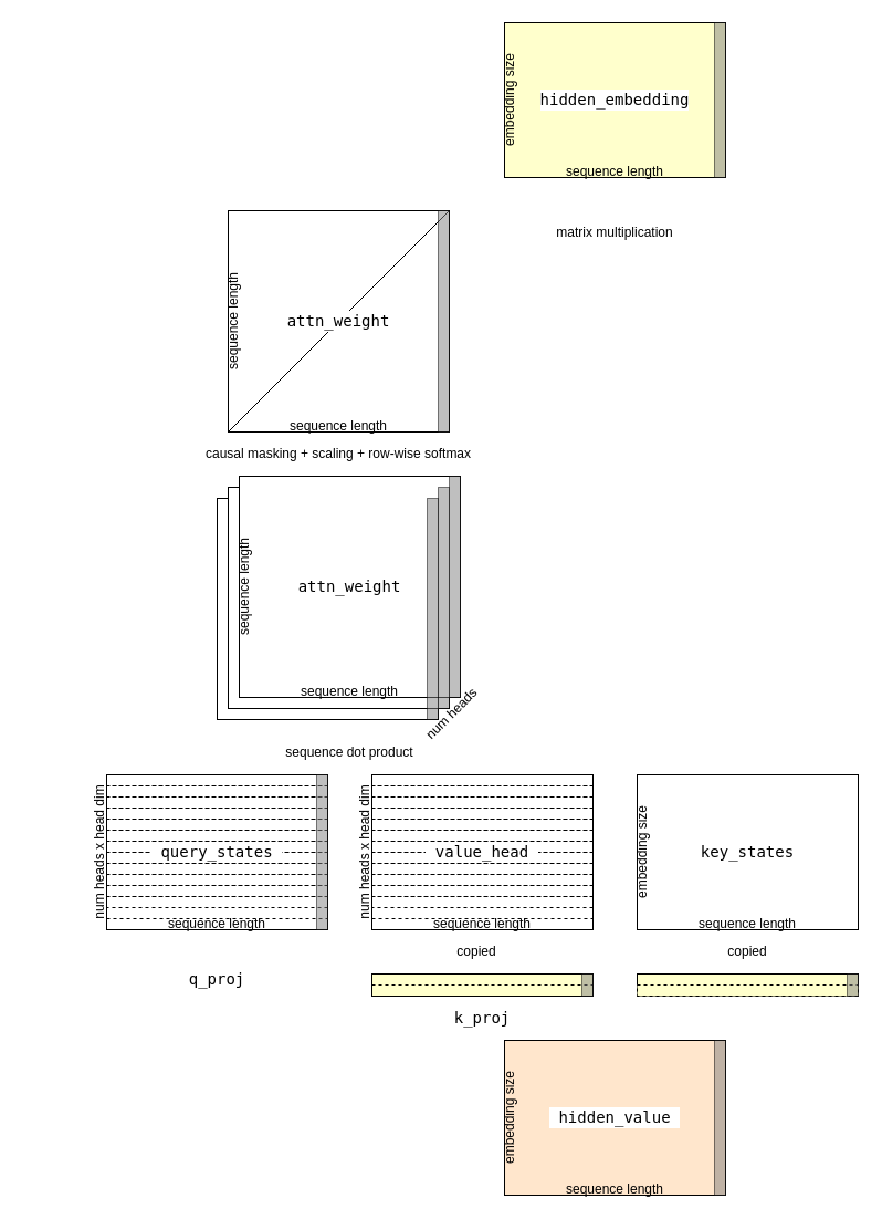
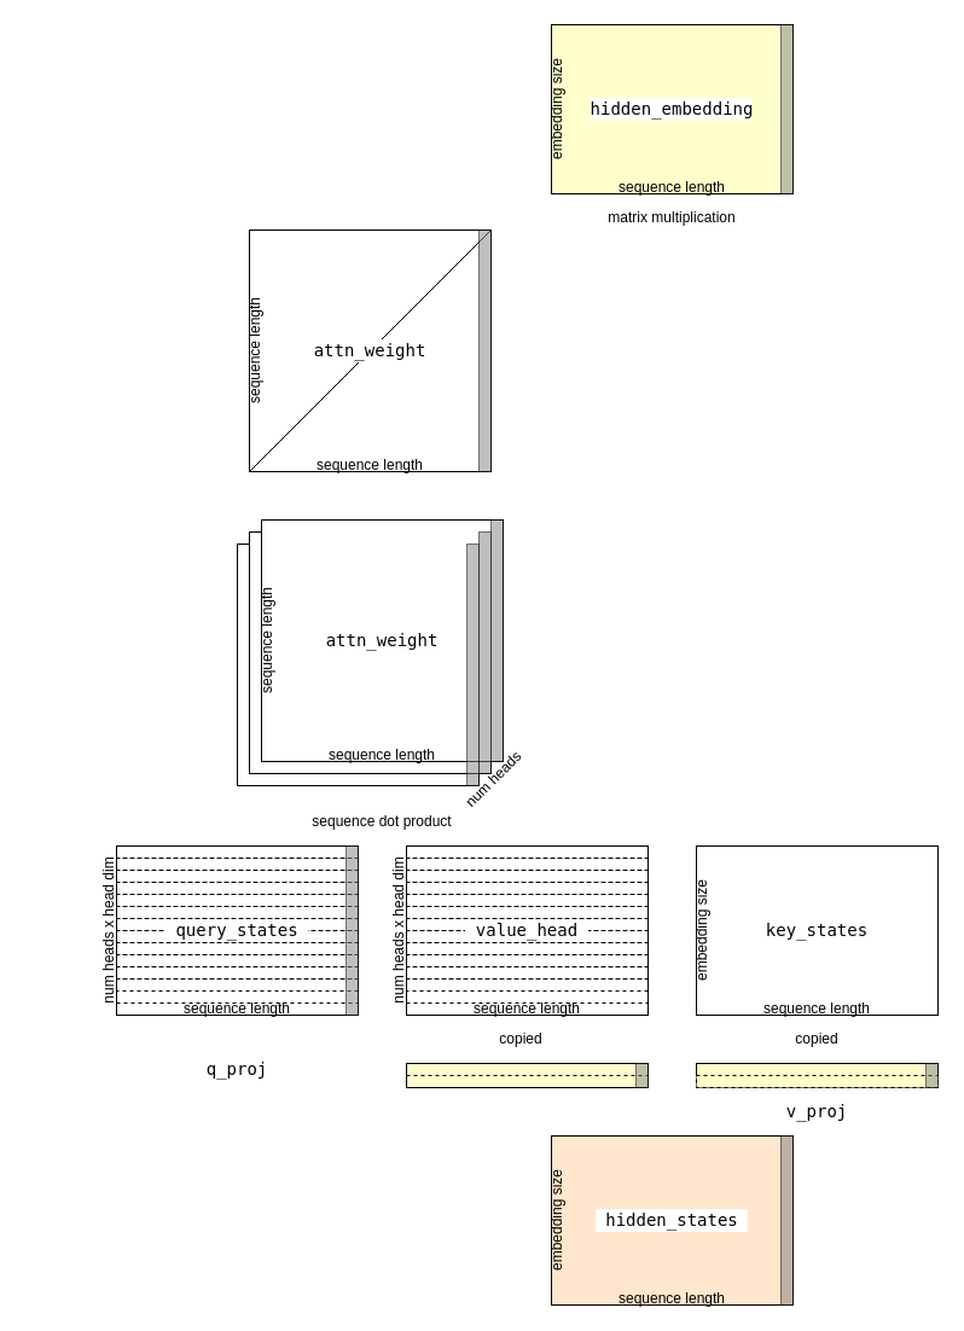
- <mxCell id="14" value="matrix multiplication" style="text;html=1;align=center;verticalAlign=middle;whiteSpace=wrap;rounded=0;fillColor=none;" parent="1" vertex="1"><mxGeometry x="481" y="190" width="150" height="40" as="geometry" /></mxCell>
+ <mxCell id="14" value="matrix multiplication" style="text;html=1;align=center;verticalAlign=middle;whiteSpace=wrap;rounded=0;fillColor=none;" parent="1" vertex="1"><mxGeometry x="481" y="160" width="150" height="40" as="geometry" /></mxCell>
- <mxCell id="65" value="causal masking +&amp;nbsp;scaling + row-wise softmax" style="text;html=1;align=center;verticalAlign=middle;whiteSpace=wrap;rounded=0;fillColor=none;" parent="1" vertex="1"><mxGeometry x="166" y="390" width="280" height="40" as="geometry" /></mxCell>
- <mxCell id="10" value="&lt;pre style=&quot;box-sizing: border-box; overflow: auto; font-size: 14px; padding: 1px 0px; margin-top: 0px; margin-bottom: 0px; line-height: inherit; word-break: break-all; overflow-wrap: break-word; background-color: rgb(255, 255, 255); border: 0px; border-radius: 0px; text-wrap-mode: wrap; vertical-align: baseline; text-align: left;&quot;&gt;k_proj&lt;/pre&gt;" style="text;html=1;align=center;verticalAlign=middle;whiteSpace=wrap;rounded=0;fillColor=none;" parent="1" vertex="1"><mxGeometry x="336" y="900" width="200" height="40" as="geometry" /></mxCell>
+ <mxCell id="9" value="&lt;pre style=&quot;box-sizing: border-box; overflow: auto; font-size: 14px; padding: 1px 0px; margin-top: 0px; margin-bottom: 0px; line-height: inherit; word-break: break-all; overflow-wrap: break-word; background-color: rgb(255, 255, 255); border: 0px; border-radius: 0px; text-wrap-mode: wrap; vertical-align: baseline; text-align: left;&quot;&gt;v_proj&lt;/pre&gt;" style="text;html=1;align=center;verticalAlign=middle;whiteSpace=wrap;rounded=0;fillColor=none;" parent="1" vertex="1"><mxGeometry x="576" y="900" width="200" height="40" as="geometry" /></mxCell>
- <mxCell id="54" value="&lt;pre style=&quot;box-sizing: border-box; overflow: auto; font-size: 14px; padding: 1px 0px; margin-top: 0px; margin-bottom: 0px; line-height: inherit; word-break: break-all; overflow-wrap: break-word; background-color: rgb(255, 255, 255); border: 0px; border-radius: 0px; text-wrap-mode: wrap; vertical-align: baseline; text-align: left;&quot;&gt; hidden_value &lt;/pre&gt;" style="text;html=1;align=center;verticalAlign=middle;whiteSpace=wrap;rounded=0;fillColor=none;" parent="1" vertex="1"><mxGeometry x="456" y="990" width="200" height="40" as="geometry" /></mxCell>
+ <mxCell id="54" value="&lt;pre style=&quot;box-sizing: border-box; overflow: auto; font-size: 14px; padding: 1px 0px; margin-top: 0px; margin-bottom: 0px; line-height: inherit; word-break: break-all; overflow-wrap: break-word; background-color: rgb(255, 255, 255); border: 0px; border-radius: 0px; text-wrap-mode: wrap; vertical-align: baseline; text-align: left;&quot;&gt; hidden_states &lt;/pre&gt;" style="text;html=1;align=center;verticalAlign=middle;whiteSpace=wrap;rounded=0;fillColor=none;" parent="1" vertex="1"><mxGeometry x="456" y="990" width="200" height="40" as="geometry" /></mxCell>
